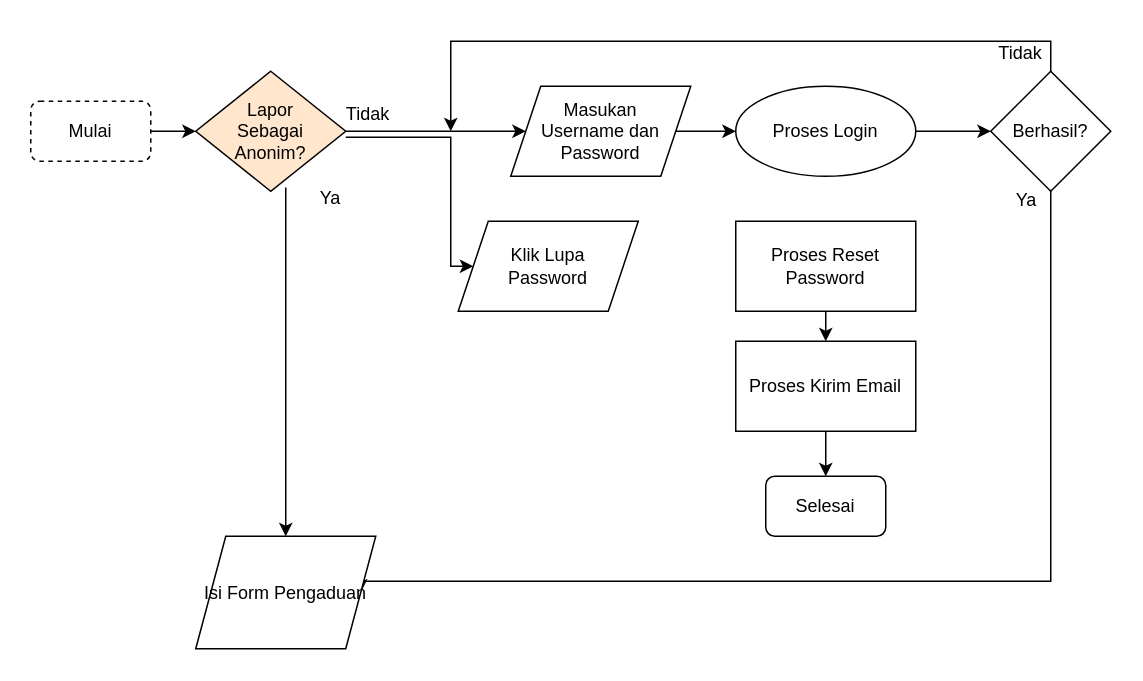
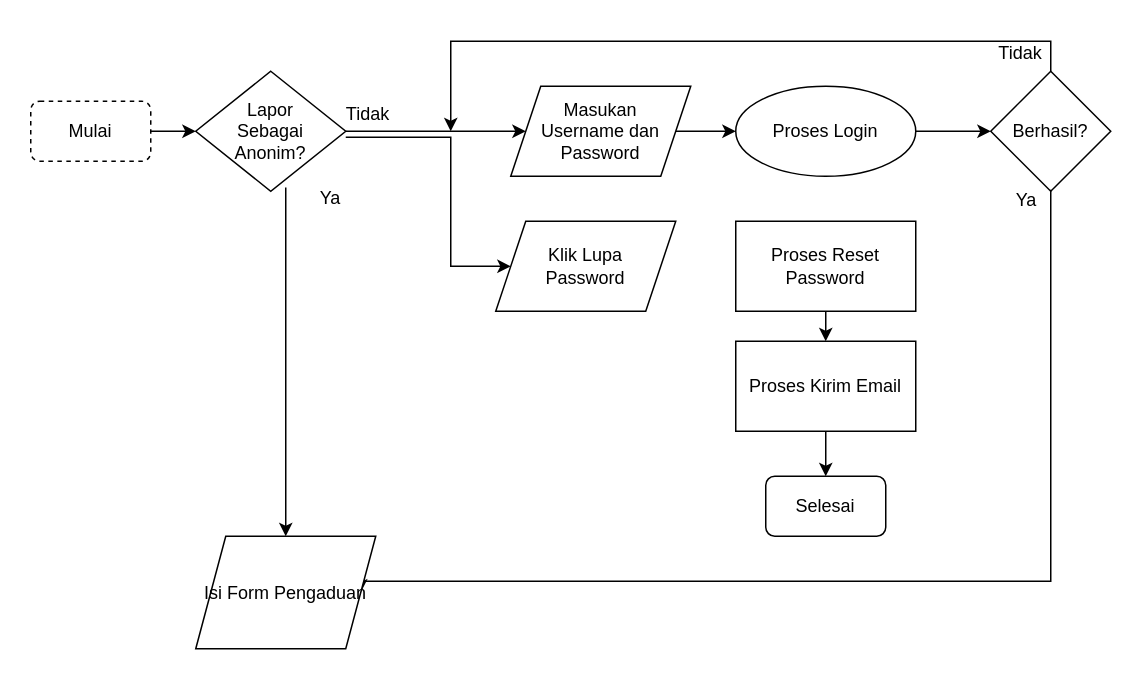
- <mxCell id="5" value="&lt;div&gt;Lapor&lt;/div&gt;&lt;div&gt;Sebagai&lt;/div&gt;&lt;div&gt;Anonim?&lt;br&gt;&lt;/div&gt;" style="rhombus;whiteSpace=wrap;html=1;fillColor=#ffe6cc;" vertex="1" parent="1"><mxGeometry x="130" y="47" width="100" height="80" as="geometry" /></mxCell>
+ <mxCell id="5" value="&lt;div&gt;Lapor&lt;/div&gt;&lt;div&gt;Sebagai&lt;/div&gt;&lt;div&gt;Anonim?&lt;br&gt;&lt;/div&gt;" style="rhombus;whiteSpace=wrap;html=1;" vertex="1" parent="1"><mxGeometry x="130" y="47" width="100" height="80" as="geometry" /></mxCell>
- <mxCell id="21" value="&lt;div&gt;Klik Lupa &lt;br&gt;&lt;/div&gt;&lt;div&gt;Password&lt;/div&gt;" style="shape=parallelogram;perimeter=parallelogramPerimeter;whiteSpace=wrap;html=1;fixedSize=1;" vertex="1" parent="1"><mxGeometry x="305" y="147" width="120" height="60" as="geometry" /></mxCell>
+ <mxCell id="21" value="&lt;div&gt;Klik Lupa &lt;br&gt;&lt;/div&gt;&lt;div&gt;Password&lt;/div&gt;" style="shape=parallelogram;perimeter=parallelogramPerimeter;whiteSpace=wrap;html=1;fixedSize=1;" vertex="1" parent="1"><mxGeometry x="330" y="147" width="120" height="60" as="geometry" /></mxCell>
